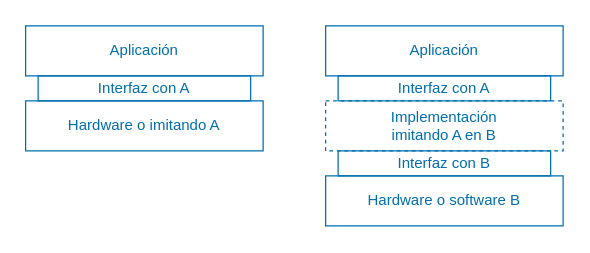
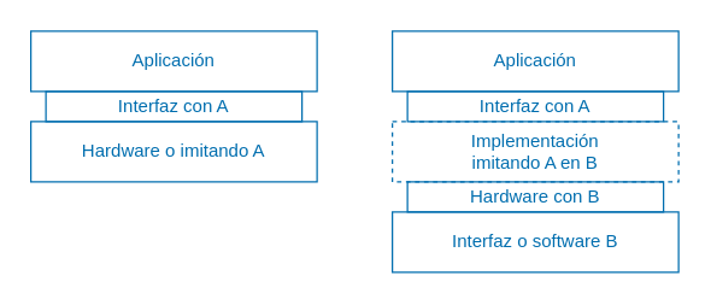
- <mxCell id="9" value="Interfaz con B" style="rounded=0;whiteSpace=wrap;html=1;fillColor=none;fontColor=light-dark(#006EAF,#006EAF);strokeColor=light-dark(#006EAF,#006EAF);" parent="1" vertex="1"><mxGeometry x="270" y="120" width="170" height="20" as="geometry" /></mxCell>
+ <mxCell id="9" value="Hardware con B" style="rounded=0;whiteSpace=wrap;html=1;fillColor=none;fontColor=light-dark(#006EAF,#006EAF);strokeColor=light-dark(#006EAF,#006EAF);" parent="1" vertex="1"><mxGeometry x="270" y="120" width="170" height="20" as="geometry" /></mxCell>
- <mxCell id="8" value="Hardware o software B" style="rounded=0;whiteSpace=wrap;html=1;fillColor=none;fontColor=light-dark(#006EAF,#006EAF);strokeColor=light-dark(#006EAF,#006EAF);" parent="1" vertex="1"><mxGeometry x="260" y="140" width="190" height="40" as="geometry" /></mxCell>
+ <mxCell id="8" value="Interfaz o software B" style="rounded=0;whiteSpace=wrap;html=1;fillColor=none;fontColor=light-dark(#006EAF,#006EAF);strokeColor=light-dark(#006EAF,#006EAF);" parent="1" vertex="1"><mxGeometry x="260" y="140" width="190" height="40" as="geometry" /></mxCell>
